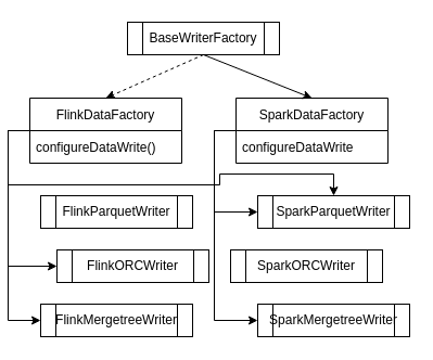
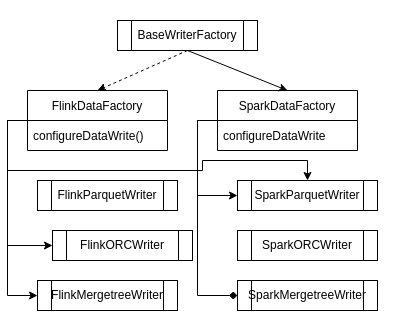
- <mxCell id="16" value="SparkORCWriter" style="shape=process;whiteSpace=wrap;html=1;backgroundOutline=1;" vertex="1" parent="1"><mxGeometry x="205" y="230" width="140" height="30" as="geometry" /></mxCell>
+ <mxCell id="16" value="SparkORCWriter" style="shape=process;whiteSpace=wrap;html=1;backgroundOutline=1;" vertex="1" parent="1"><mxGeometry x="230" y="230" width="140" height="30" as="geometry" /></mxCell>
- <mxCell id="6" style="edgeStyle=orthogonalEdgeStyle;rounded=0;orthogonalLoop=1;jettySize=auto;html=1;exitX=0;exitY=0.5;exitDx=0;exitDy=0;entryX=0;entryY=0.5;entryDx=0;entryDy=0;" edge="1" parent="1" source="7" target="17"><mxGeometry relative="1" as="geometry" /></mxCell>
+ <mxCell id="6" style="edgeStyle=orthogonalEdgeStyle;rounded=0;orthogonalLoop=1;jettySize=auto;html=1;exitX=0;exitY=0.5;exitDx=0;exitDy=0;entryX=0;entryY=0.5;entryDx=0;entryDy=0;endArrow=diamond;" edge="1" parent="1" source="7" target="17"><mxGeometry relative="1" as="geometry" /></mxCell>
